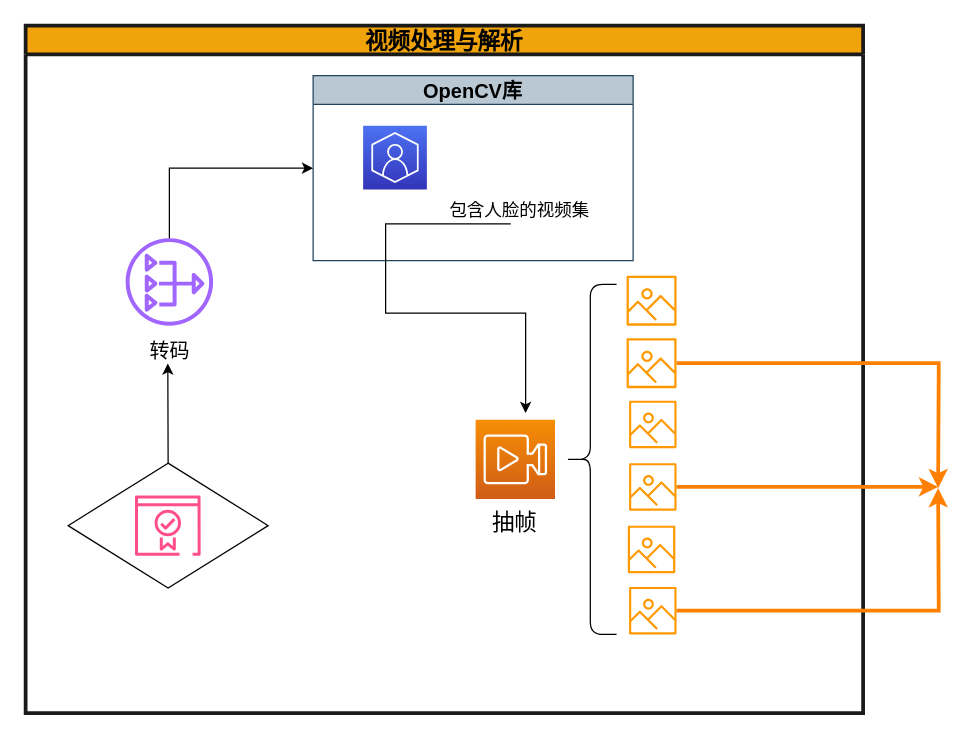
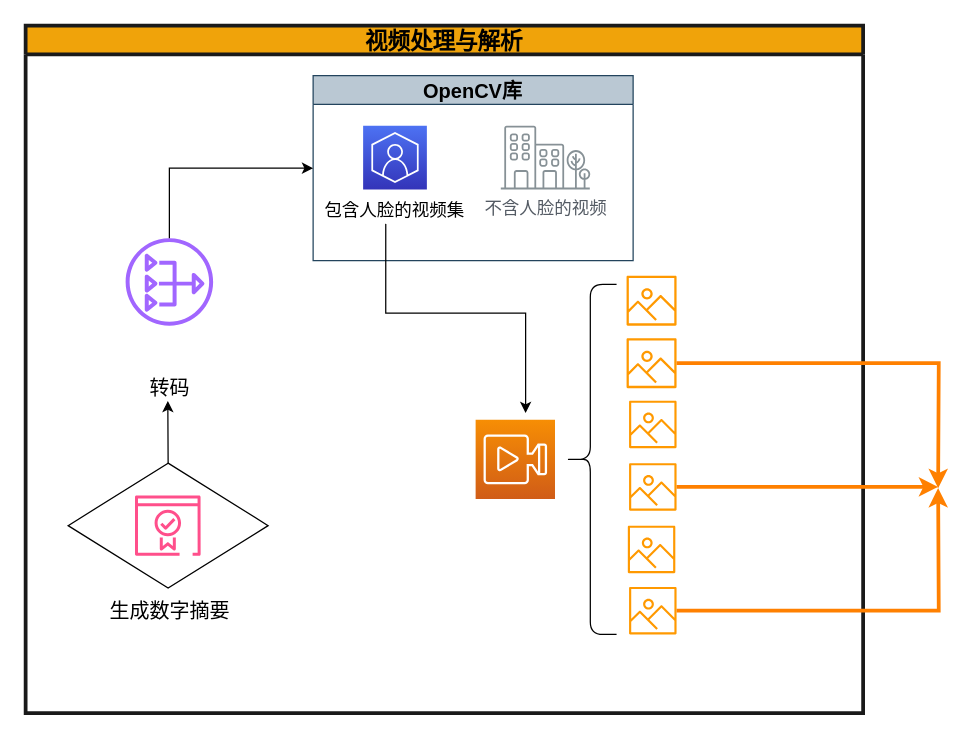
+ <mxCell id="12" value="&lt;font style=&quot;font-size: 14px&quot;&gt;不含人脸的视频&lt;/font&gt;" style="sketch=0;outlineConnect=0;gradientColor=none;fontColor=#545B64;strokeColor=none;fillColor=#879196;dashed=0;verticalLabelPosition=bottom;verticalAlign=top;align=center;html=1;fontSize=12;fontStyle=0;aspect=fixed;shape=mxgraph.aws4.illustration_office_building;pointerEvents=1" parent="9" vertex="1"><mxGeometry x="150" y="40" width="71.83" height="51" as="geometry" /></mxCell>
- <mxCell id="10" value="&lt;font style=&quot;font-size: 14px&quot;&gt;包含人脸的视频集&lt;/font&gt;" style="text;html=1;resizable=0;autosize=1;align=center;verticalAlign=middle;points=[];fillColor=none;strokeColor=none;rounded=0;" parent="9" vertex="1"><mxGeometry x="100" y="98" width="130" height="20" as="geometry" /></mxCell>
+ <mxCell id="10" value="&lt;font style=&quot;font-size: 14px&quot;&gt;包含人脸的视频集&lt;/font&gt;" style="text;html=1;resizable=0;autosize=1;align=center;verticalAlign=middle;points=[];fillColor=none;strokeColor=none;rounded=0;" parent="9" vertex="1"><mxGeometry y="98" width="130" height="20" as="geometry" /></mxCell>
- <mxCell id="7" value="&lt;font style=&quot;font-size: 16px&quot;&gt;转码&lt;/font&gt;" style="text;html=1;resizable=0;autosize=1;align=center;verticalAlign=middle;points=[];fillColor=none;strokeColor=none;rounded=0;fontSize=14;" parent="2" vertex="1"><mxGeometry x="90" y="250" width="50" height="20" as="geometry" /></mxCell>
+ <mxCell id="7" value="&lt;font style=&quot;font-size: 16px&quot;&gt;转码&lt;/font&gt;" style="text;html=1;resizable=0;autosize=1;align=center;verticalAlign=middle;points=[];fillColor=none;strokeColor=none;rounded=0;fontSize=14;" parent="2" vertex="1"><mxGeometry x="90" y="280" width="50" height="20" as="geometry" /></mxCell>
- <mxCell id="22" value="&lt;font style=&quot;font-size: 18px&quot;&gt;抽帧&lt;/font&gt;" style="text;html=1;resizable=0;autosize=1;align=center;verticalAlign=middle;points=[];fillColor=none;strokeColor=none;rounded=0;" parent="2" vertex="1"><mxGeometry x="365.75" y="388" width="50" height="20" as="geometry" /></mxCell>
+ <mxCell id="4" value="&lt;font style=&quot;font-size: 16px&quot;&gt;生成数字摘要&lt;/font&gt;" style="text;html=1;resizable=0;autosize=1;align=center;verticalAlign=middle;points=[];fillColor=none;strokeColor=none;rounded=0;" parent="2" vertex="1"><mxGeometry x="60" y="458" width="110" height="20" as="geometry" /></mxCell>
